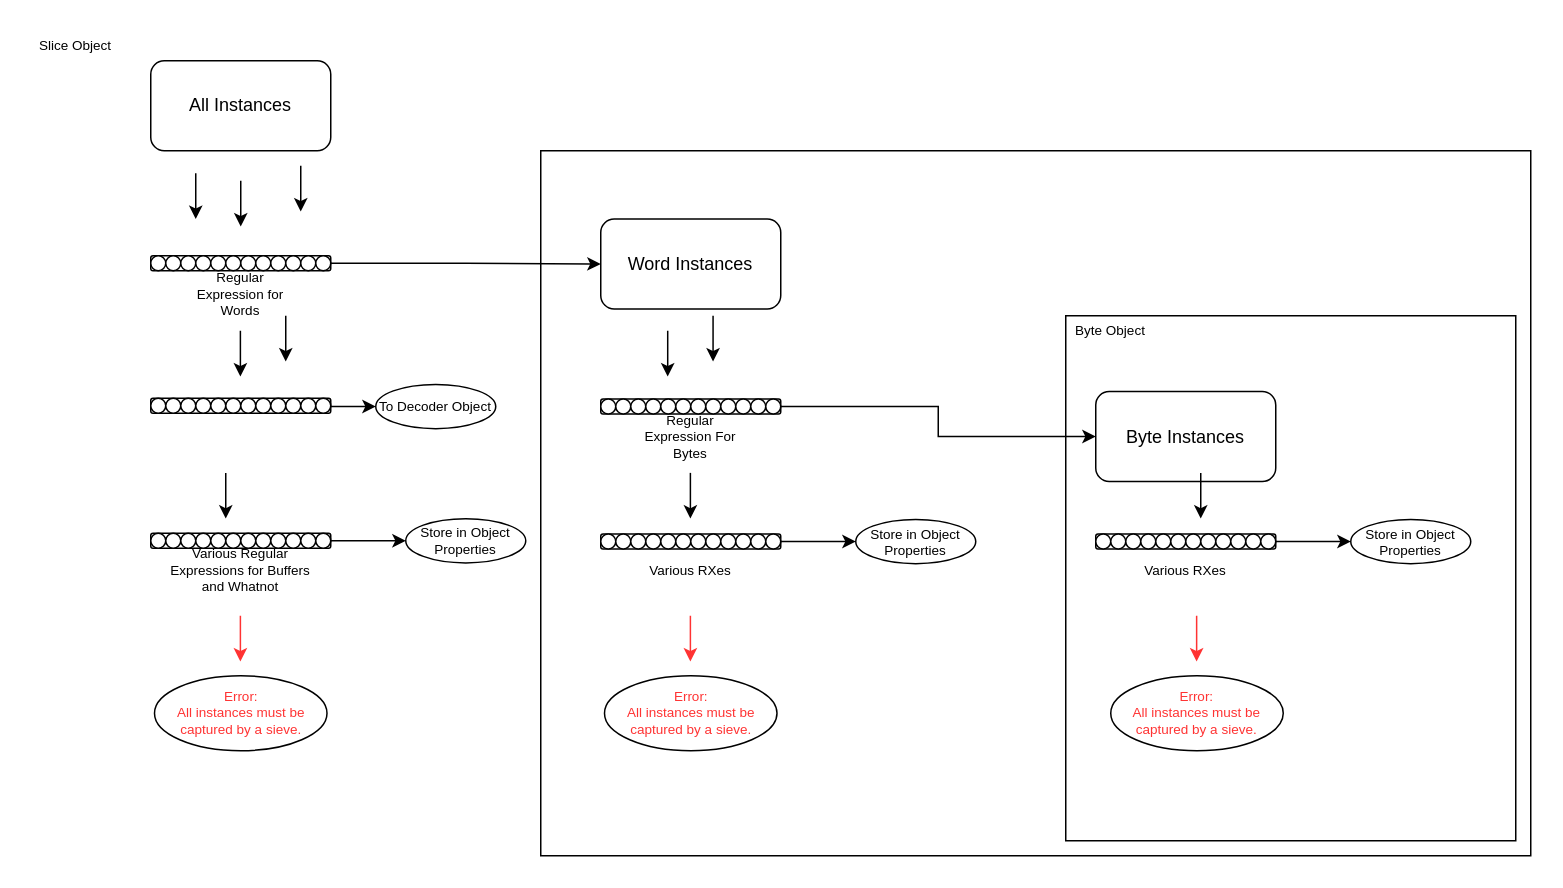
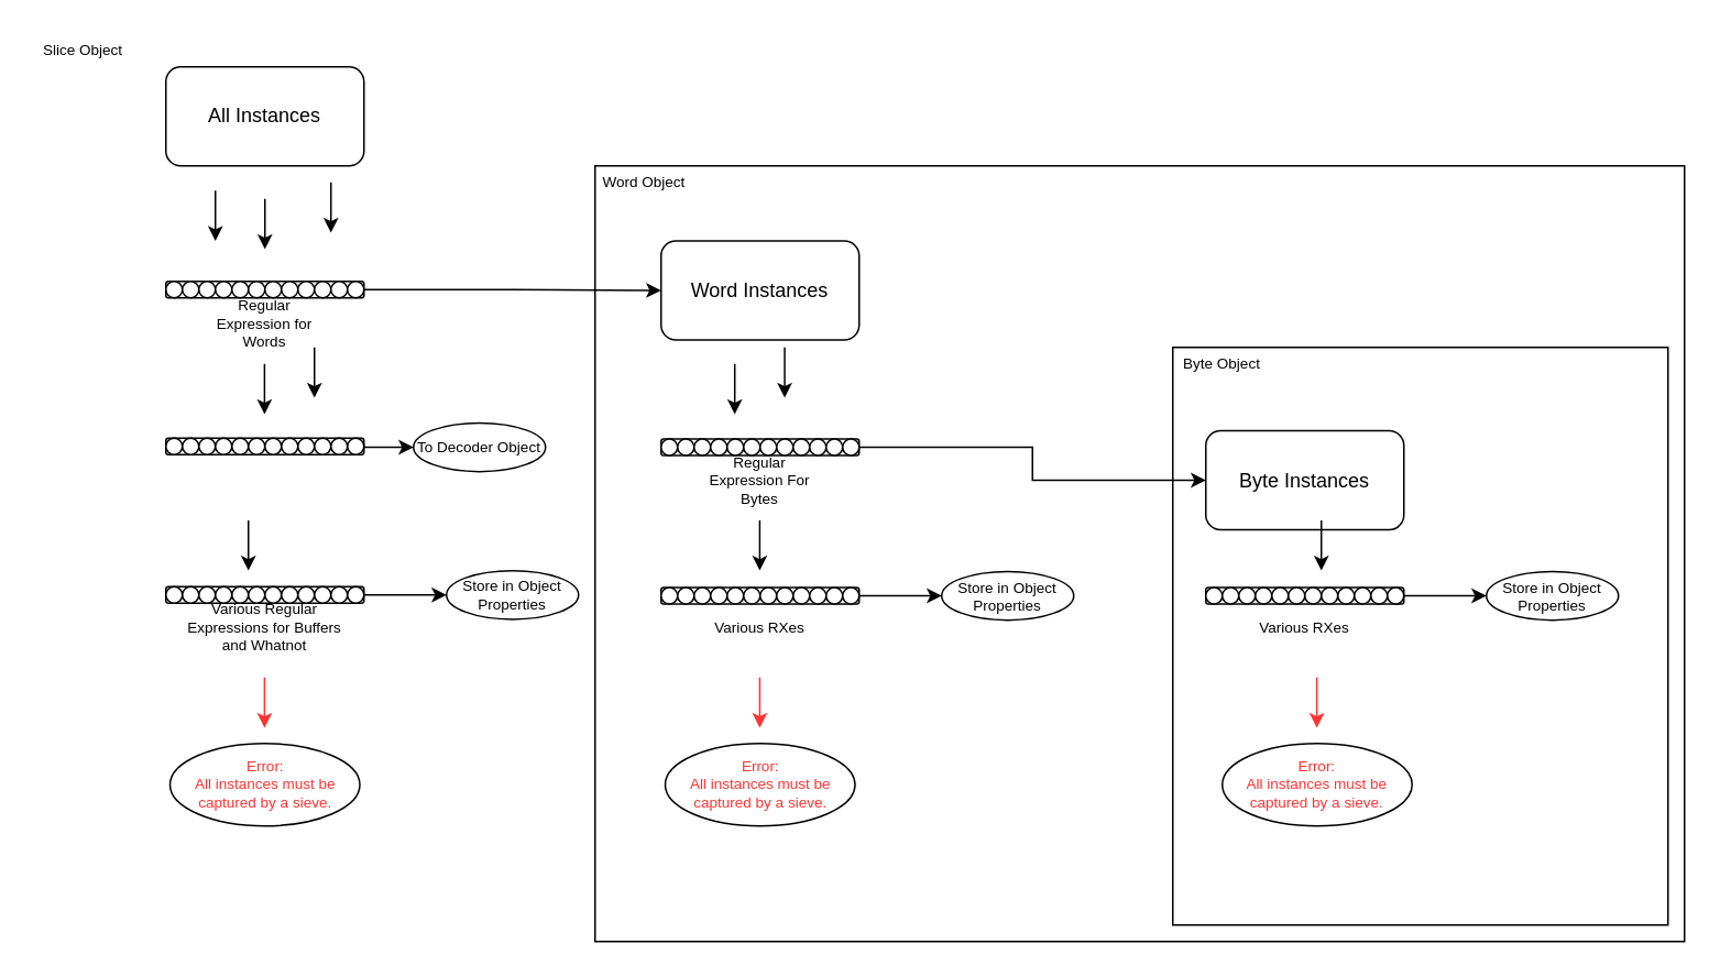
+ <mxCell id="120" value="Word Object" style="text;html=1;strokeColor=none;fillColor=none;align=center;verticalAlign=middle;whiteSpace=wrap;rounded=0;fontSize=9;" vertex="1" parent="1"><mxGeometry x="360" y="100" width="60" height="20" as="geometry" /></mxCell>
